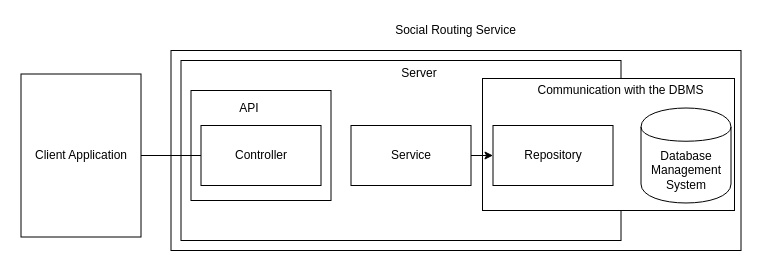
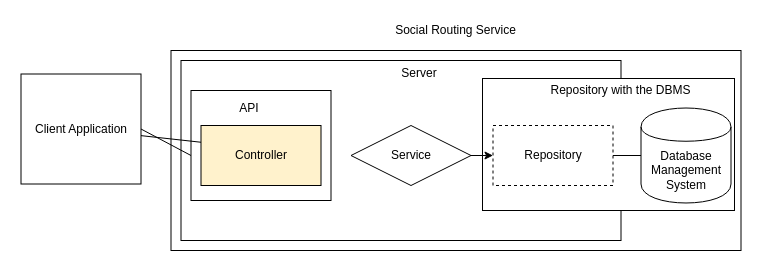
- <mxCell id="18" value="Communication with the DBMS" style="text;html=1;strokeColor=none;fillColor=none;align=center;verticalAlign=middle;whiteSpace=wrap;rounded=0;" vertex="1" parent="1"><mxGeometry x="530" y="80" width="181" height="20" as="geometry" /></mxCell>
+ <mxCell id="18" value="Repository with the DBMS" style="text;html=1;strokeColor=none;fillColor=none;align=center;verticalAlign=middle;whiteSpace=wrap;rounded=0;" vertex="1" parent="1"><mxGeometry x="530" y="80" width="181" height="20" as="geometry" /></mxCell>
- <mxCell id="7" value="Client Application" style="rounded=0;whiteSpace=wrap;html=1;" parent="1" vertex="1"><mxGeometry x="20.5" y="73.5" width="120" height="163" as="geometry" /></mxCell>
+ <mxCell id="7" value="Client Application" style="rounded=0;whiteSpace=wrap;html=1;" parent="1" vertex="1"><mxGeometry x="20.5" y="73.5" width="120" height="110" as="geometry" /></mxCell>
- <mxCell id="14" value="Controller&lt;br&gt;" style="rounded=0;whiteSpace=wrap;html=1;" parent="1" vertex="1"><mxGeometry x="200.5" y="125" width="120" height="60" as="geometry" /></mxCell>
+ <mxCell id="14" value="Controller&lt;br&gt;" style="rounded=0;whiteSpace=wrap;html=1;fillColor=#fff2cc;" parent="1" vertex="1"><mxGeometry x="200.5" y="125" width="120" height="60" as="geometry" /></mxCell>
- <mxCell id="10" value="Service&lt;br&gt;" style="rounded=0;whiteSpace=wrap;html=1;" parent="1" vertex="1"><mxGeometry x="350.5" y="125" width="120" height="60" as="geometry" /></mxCell>
+ <mxCell id="10" value="Service&lt;br&gt;" style="rhombus;whiteSpace=wrap;html=1;" parent="1" vertex="1"><mxGeometry x="350.5" y="125" width="120" height="60" as="geometry" /></mxCell>
- <mxCell id="9" value="Repository&lt;br&gt;" style="rounded=0;whiteSpace=wrap;html=1;" parent="1" vertex="1"><mxGeometry x="492.5" y="125" width="120" height="60" as="geometry" /></mxCell>
+ <mxCell id="9" value="Repository&lt;br&gt;" style="rounded=0;whiteSpace=wrap;html=1;dashed=1;" parent="1" vertex="1"><mxGeometry x="492.5" y="125" width="120" height="60" as="geometry" /></mxCell>
+ <mxCell id="13" value="" style="endArrow=none;html=1;entryX=0;entryY=0.5;entryDx=0;entryDy=0;exitX=1;exitY=0.5;exitDx=0;exitDy=0;" parent="1" source="9" target="6" edge="1"><mxGeometry width="50" height="50" relative="1" as="geometry"><mxPoint x="700.5" y="210" as="sourcePoint" /><mxPoint x="750.5" y="160" as="targetPoint" /></mxGeometry></mxCell>
